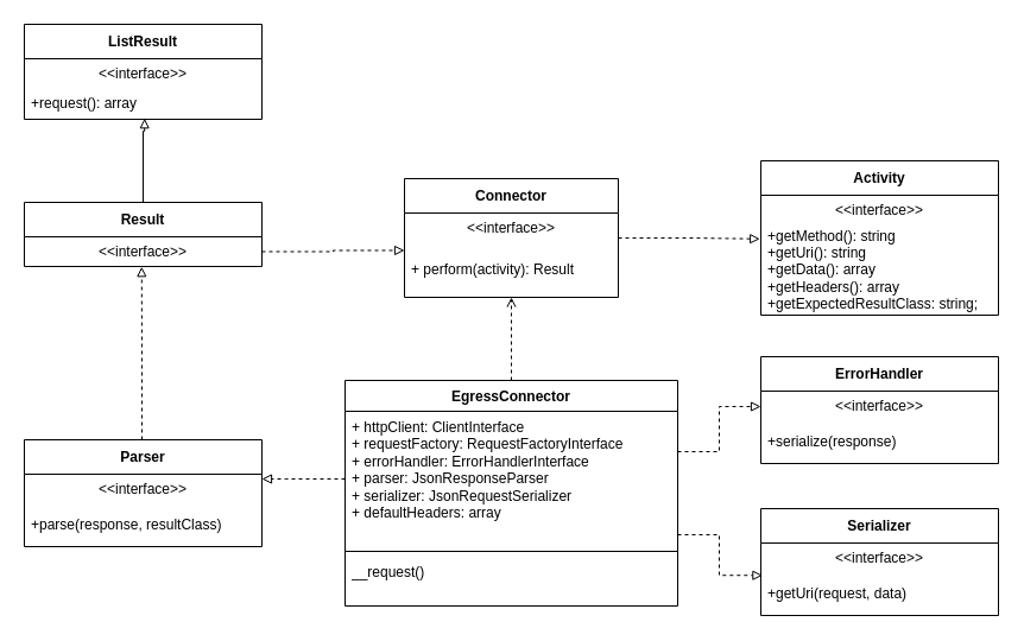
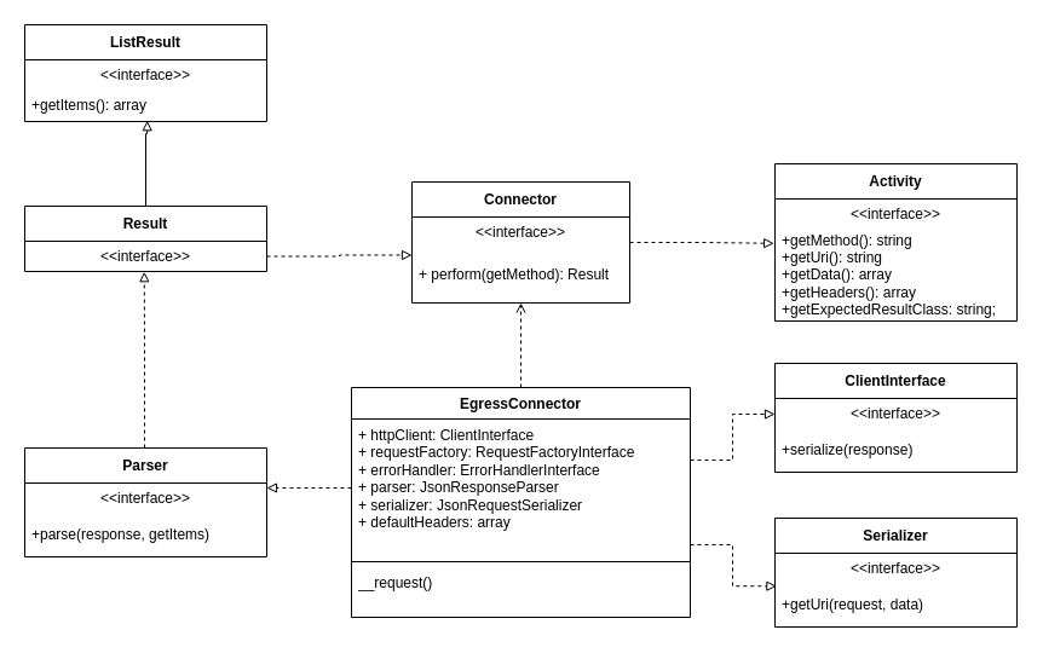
- <mxCell id="19" value="+request(): array" style="text;html=1;strokeColor=none;fillColor=none;align=left;verticalAlign=middle;spacingLeft=4;spacingRight=4;overflow=hidden;rotatable=0;points=[[0,0.5],[1,0.5]];portConstraint=eastwest;whiteSpace=wrap;" parent="17" vertex="1"><mxGeometry y="54" width="200" height="26" as="geometry" /></mxCell>
+ <mxCell id="19" value="+getItems(): array" style="text;html=1;strokeColor=none;fillColor=none;align=left;verticalAlign=middle;spacingLeft=4;spacingRight=4;overflow=hidden;rotatable=0;points=[[0,0.5],[1,0.5]];portConstraint=eastwest;whiteSpace=wrap;" parent="17" vertex="1"><mxGeometry y="54" width="200" height="26" as="geometry" /></mxCell>
- <mxCell id="10" value="+ perform(activity): Result" style="text;html=1;strokeColor=none;fillColor=none;align=left;verticalAlign=middle;spacingLeft=4;spacingRight=4;overflow=hidden;rotatable=0;points=[[0,0.5],[1,0.5]];portConstraint=eastwest;whiteSpace=wrap;" parent="8" vertex="1"><mxGeometry y="54" width="180" height="46" as="geometry" /></mxCell>
+ <mxCell id="10" value="+ perform(getMethod): Result" style="text;html=1;strokeColor=none;fillColor=none;align=left;verticalAlign=middle;spacingLeft=4;spacingRight=4;overflow=hidden;rotatable=0;points=[[0,0.5],[1,0.5]];portConstraint=eastwest;whiteSpace=wrap;" parent="8" vertex="1"><mxGeometry y="54" width="180" height="46" as="geometry" /></mxCell>
- <mxCell id="27" value="ErrorHandler" style="swimlane;fontStyle=1;align=center;verticalAlign=middle;childLayout=stackLayout;horizontal=1;startSize=29;horizontalStack=0;resizeParent=1;resizeParentMax=0;resizeLast=0;collapsible=0;marginBottom=0;html=1;whiteSpace=wrap;" parent="1" vertex="1"><mxGeometry x="640" y="300" width="200" height="90" as="geometry" /></mxCell>
+ <mxCell id="27" value="ClientInterface" style="swimlane;fontStyle=1;align=center;verticalAlign=middle;childLayout=stackLayout;horizontal=1;startSize=29;horizontalStack=0;resizeParent=1;resizeParentMax=0;resizeLast=0;collapsible=0;marginBottom=0;html=1;whiteSpace=wrap;" parent="1" vertex="1"><mxGeometry x="640" y="300" width="200" height="90" as="geometry" /></mxCell>
- <mxCell id="23" value="+parse(response, resultClass)" style="text;html=1;strokeColor=none;fillColor=none;align=left;verticalAlign=middle;spacingLeft=4;spacingRight=4;overflow=hidden;rotatable=0;points=[[0,0.5],[1,0.5]];portConstraint=eastwest;whiteSpace=wrap;" parent="21" vertex="1"><mxGeometry y="54" width="200" height="36" as="geometry" /></mxCell>
+ <mxCell id="23" value="+parse(response, getItems)" style="text;html=1;strokeColor=none;fillColor=none;align=left;verticalAlign=middle;spacingLeft=4;spacingRight=4;overflow=hidden;rotatable=0;points=[[0,0.5],[1,0.5]];portConstraint=eastwest;whiteSpace=wrap;" parent="21" vertex="1"><mxGeometry y="54" width="200" height="36" as="geometry" /></mxCell>
